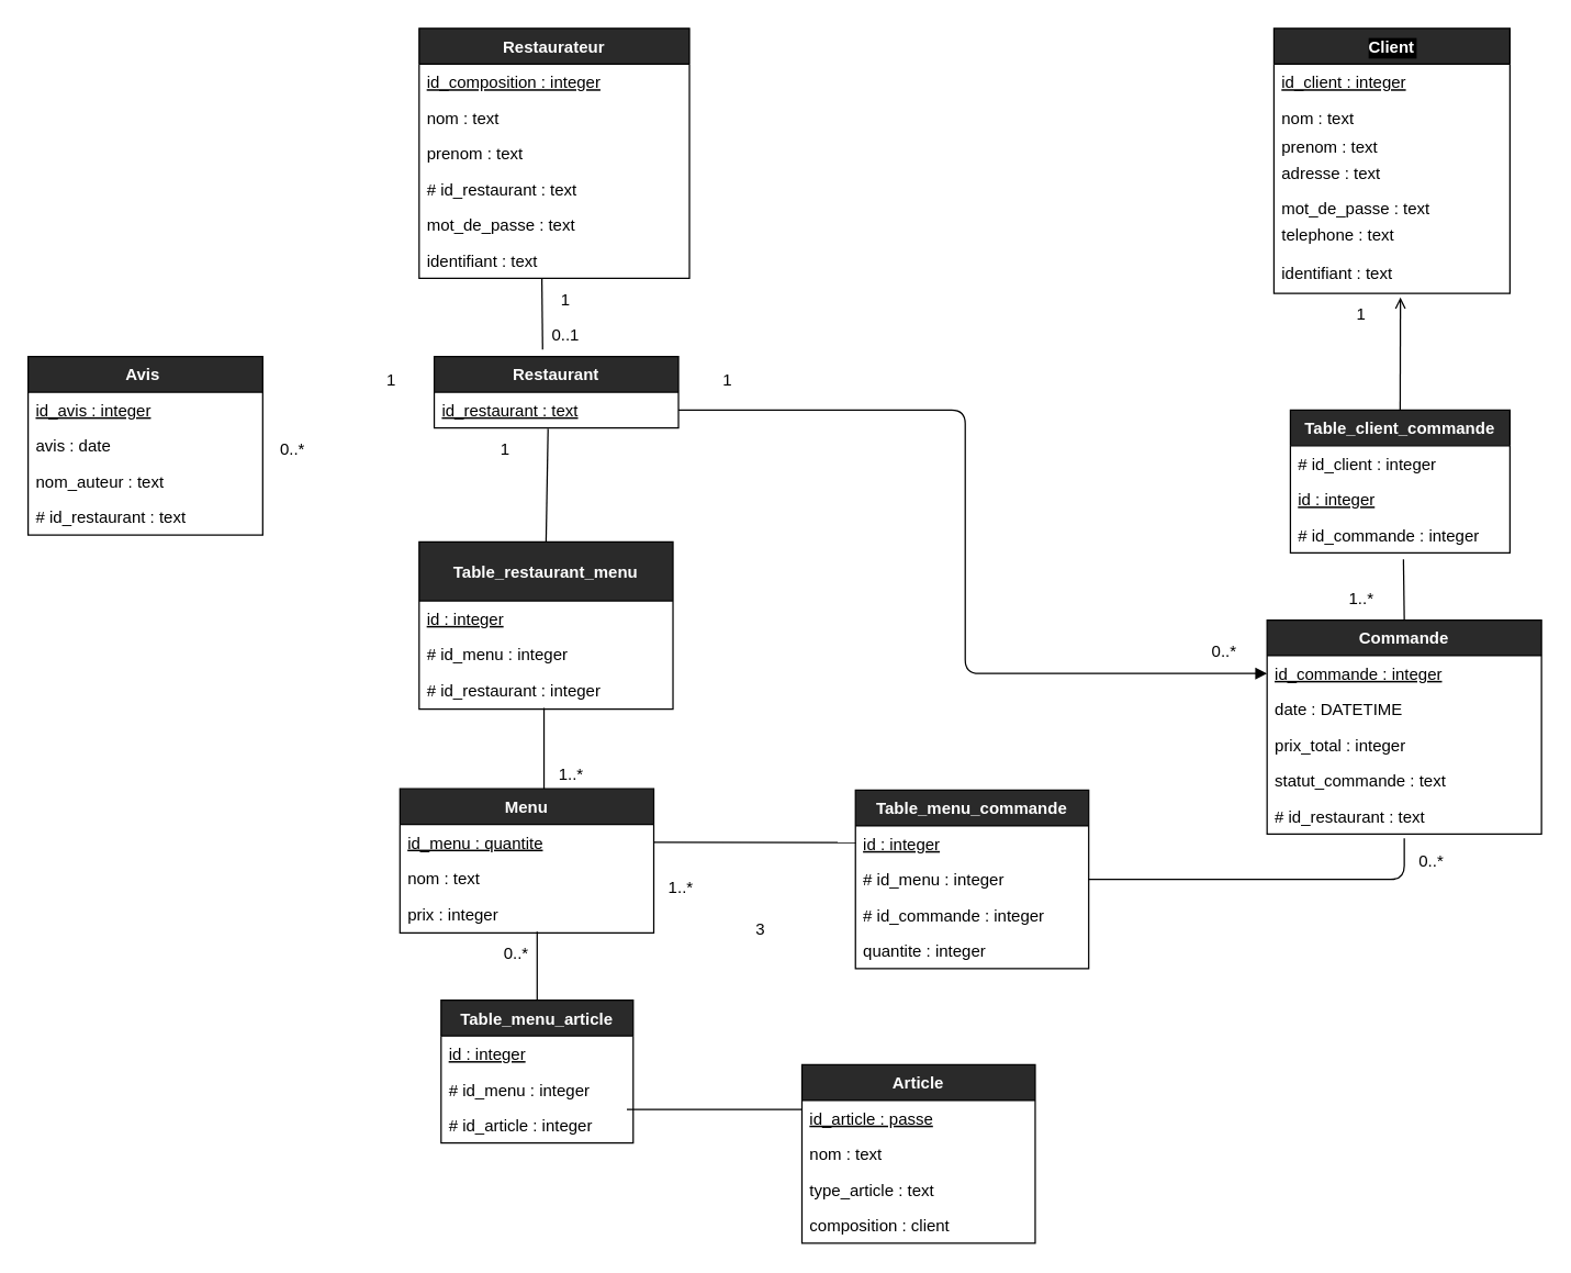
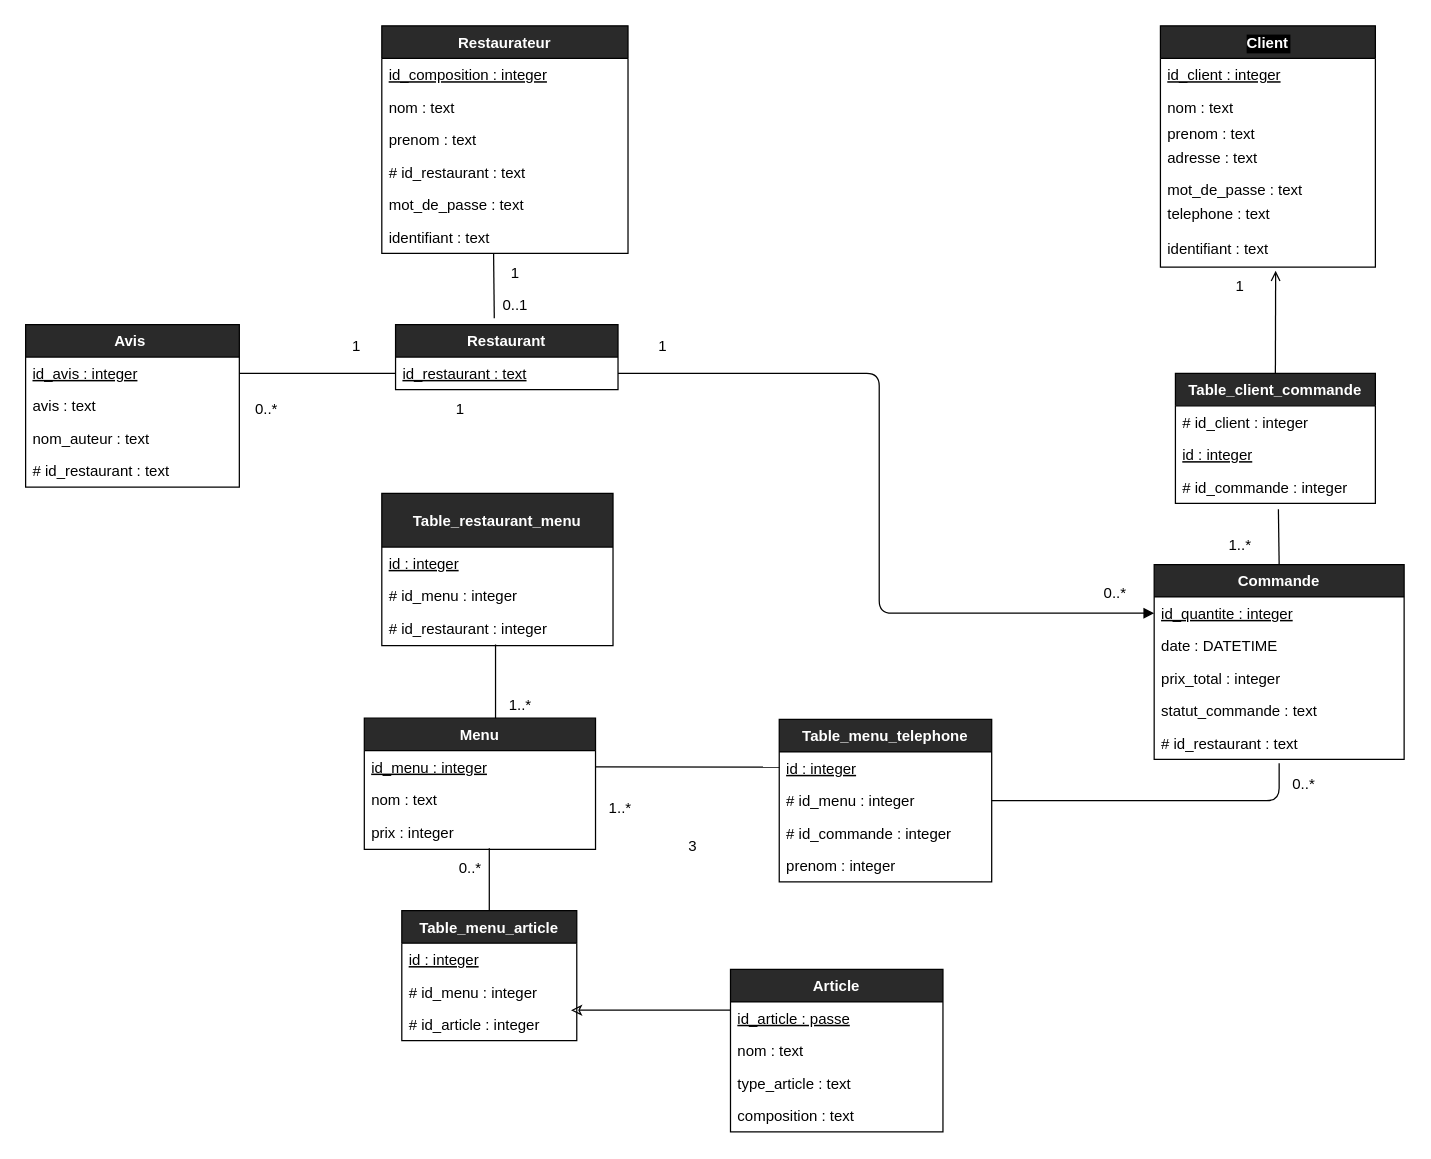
+ <mxCell id="70" value="" style="endArrow=none;html=1;entryX=0;entryY=0.5;entryDx=0;entryDy=0;exitX=1;exitY=0.5;exitDx=0;exitDy=0;strokeColor=#000000;" parent="1" source="66" target="16" edge="1"><mxGeometry width="50" height="50" relative="1" as="geometry"><mxPoint x="256" y="474" as="sourcePoint" /><mxPoint x="306" y="425" as="targetPoint" /></mxGeometry></mxCell>
- <mxCell id="67" value="avis : date" style="text;strokeColor=none;fillColor=none;align=left;verticalAlign=top;spacingLeft=4;spacingRight=4;overflow=hidden;rotatable=0;points=[[0,0.5],[1,0.5]];portConstraint=eastwest;fontColor=#000000;" parent="65" vertex="1"><mxGeometry y="52" width="171" height="26" as="geometry" /></mxCell>
+ <mxCell id="67" value="avis : text" style="text;strokeColor=none;fillColor=none;align=left;verticalAlign=top;spacingLeft=4;spacingRight=4;overflow=hidden;rotatable=0;points=[[0,0.5],[1,0.5]];portConstraint=eastwest;fontColor=#000000;" parent="65" vertex="1"><mxGeometry y="52" width="171" height="26" as="geometry" /></mxCell>
- <mxCell id="78" value="" style="endArrow=none;html=1;exitX=0.5;exitY=0;exitDx=0;exitDy=0;strokeColor=#000000;entryX=0.466;entryY=1.026;entryDx=0;entryDy=0;entryPerimeter=0;" edge="1" parent="1" source="74" target="16"><mxGeometry width="50" height="50" relative="1" as="geometry"><mxPoint x="406" y="584" as="sourcePoint" /><mxPoint x="399" y="298" as="targetPoint" /></mxGeometry></mxCell>
- <mxCell id="52" value="id_commande : integer" style="text;strokeColor=none;fillColor=none;align=left;verticalAlign=top;spacingLeft=4;spacingRight=4;overflow=hidden;rotatable=0;points=[[0,0.5],[1,0.5]];portConstraint=eastwest;fontStyle=4;fontColor=#000000;" parent="51" vertex="1"><mxGeometry y="26" width="200" height="26" as="geometry" /></mxCell>
+ <mxCell id="52" value="id_quantite : integer" style="text;strokeColor=none;fillColor=none;align=left;verticalAlign=top;spacingLeft=4;spacingRight=4;overflow=hidden;rotatable=0;points=[[0,0.5],[1,0.5]];portConstraint=eastwest;fontStyle=4;fontColor=#000000;" parent="51" vertex="1"><mxGeometry y="26" width="200" height="26" as="geometry" /></mxCell>
- <mxCell id="60" value="Table_menu_commande" style="swimlane;fontStyle=1;childLayout=stackLayout;horizontal=1;startSize=26;horizontalStack=0;resizeParent=1;resizeParentMax=0;resizeLast=0;collapsible=1;marginBottom=0;rounded=0;shadow=0;glass=0;sketch=0;fillColor=#2a2a2a;fontColor=#FFFFFF;" parent="1" vertex="1"><mxGeometry x="623" y="575" width="170" height="130" as="geometry" /></mxCell>
+ <mxCell id="60" value="Table_menu_telephone" style="swimlane;fontStyle=1;childLayout=stackLayout;horizontal=1;startSize=26;horizontalStack=0;resizeParent=1;resizeParentMax=0;resizeLast=0;collapsible=1;marginBottom=0;rounded=0;shadow=0;glass=0;sketch=0;fillColor=#2a2a2a;fontColor=#FFFFFF;" parent="1" vertex="1"><mxGeometry x="623" y="575" width="170" height="130" as="geometry" /></mxCell>
- <mxCell id="19" value="id_menu : quantite" style="text;strokeColor=none;fillColor=none;align=left;verticalAlign=top;spacingLeft=4;spacingRight=4;overflow=hidden;rotatable=0;points=[[0,0.5],[1,0.5]];portConstraint=eastwest;fontStyle=4;fontColor=#000000;" parent="18" vertex="1"><mxGeometry y="26" width="185" height="26" as="geometry" /></mxCell>
+ <mxCell id="19" value="id_menu : integer" style="text;strokeColor=none;fillColor=none;align=left;verticalAlign=top;spacingLeft=4;spacingRight=4;overflow=hidden;rotatable=0;points=[[0,0.5],[1,0.5]];portConstraint=eastwest;fontStyle=4;fontColor=#000000;" parent="18" vertex="1"><mxGeometry y="26" width="185" height="26" as="geometry" /></mxCell>
- <mxCell id="64" value="quantite : integer" style="text;strokeColor=none;fillColor=none;align=left;verticalAlign=top;spacingLeft=4;spacingRight=4;overflow=hidden;rotatable=0;points=[[0,0.5],[1,0.5]];portConstraint=eastwest;fontColor=#000000;" vertex="1" parent="60"><mxGeometry y="104" width="170" height="26" as="geometry" /></mxCell>
+ <mxCell id="64" value="prenom : integer" style="text;strokeColor=none;fillColor=none;align=left;verticalAlign=top;spacingLeft=4;spacingRight=4;overflow=hidden;rotatable=0;points=[[0,0.5],[1,0.5]];portConstraint=eastwest;fontColor=#000000;" vertex="1" parent="60"><mxGeometry y="104" width="170" height="26" as="geometry" /></mxCell>
- <mxCell id="25" style="edgeStyle=none;html=1;exitX=0;exitY=0.25;exitDx=0;exitDy=0;entryX=0.967;entryY=0.064;entryDx=0;entryDy=0;endArrow=none;endFill=0;strokeColor=#000000;entryPerimeter=0;" parent="1" source="26" target="37" edge="1"><mxGeometry relative="1" as="geometry" /></mxCell>
+ <mxCell id="25" style="edgeStyle=none;html=1;exitX=0;exitY=0.25;exitDx=0;exitDy=0;entryX=0.967;entryY=0.064;entryDx=0;entryDy=0;endArrow=classic;endFill=0;strokeColor=#000000;entryPerimeter=0;" parent="1" source="26" target="37" edge="1"><mxGeometry relative="1" as="geometry" /></mxCell>
- <mxCell id="30" value="composition : client" style="text;strokeColor=none;fillColor=none;align=left;verticalAlign=top;spacingLeft=4;spacingRight=4;overflow=hidden;rotatable=0;points=[[0,0.5],[1,0.5]];portConstraint=eastwest;rounded=0;shadow=0;glass=0;sketch=0;fontColor=#000000;" parent="26" vertex="1"><mxGeometry y="104" width="170" height="26" as="geometry" /></mxCell>
+ <mxCell id="30" value="composition : text" style="text;strokeColor=none;fillColor=none;align=left;verticalAlign=top;spacingLeft=4;spacingRight=4;overflow=hidden;rotatable=0;points=[[0,0.5],[1,0.5]];portConstraint=eastwest;rounded=0;shadow=0;glass=0;sketch=0;fontColor=#000000;" parent="26" vertex="1"><mxGeometry y="104" width="170" height="26" as="geometry" /></mxCell>
